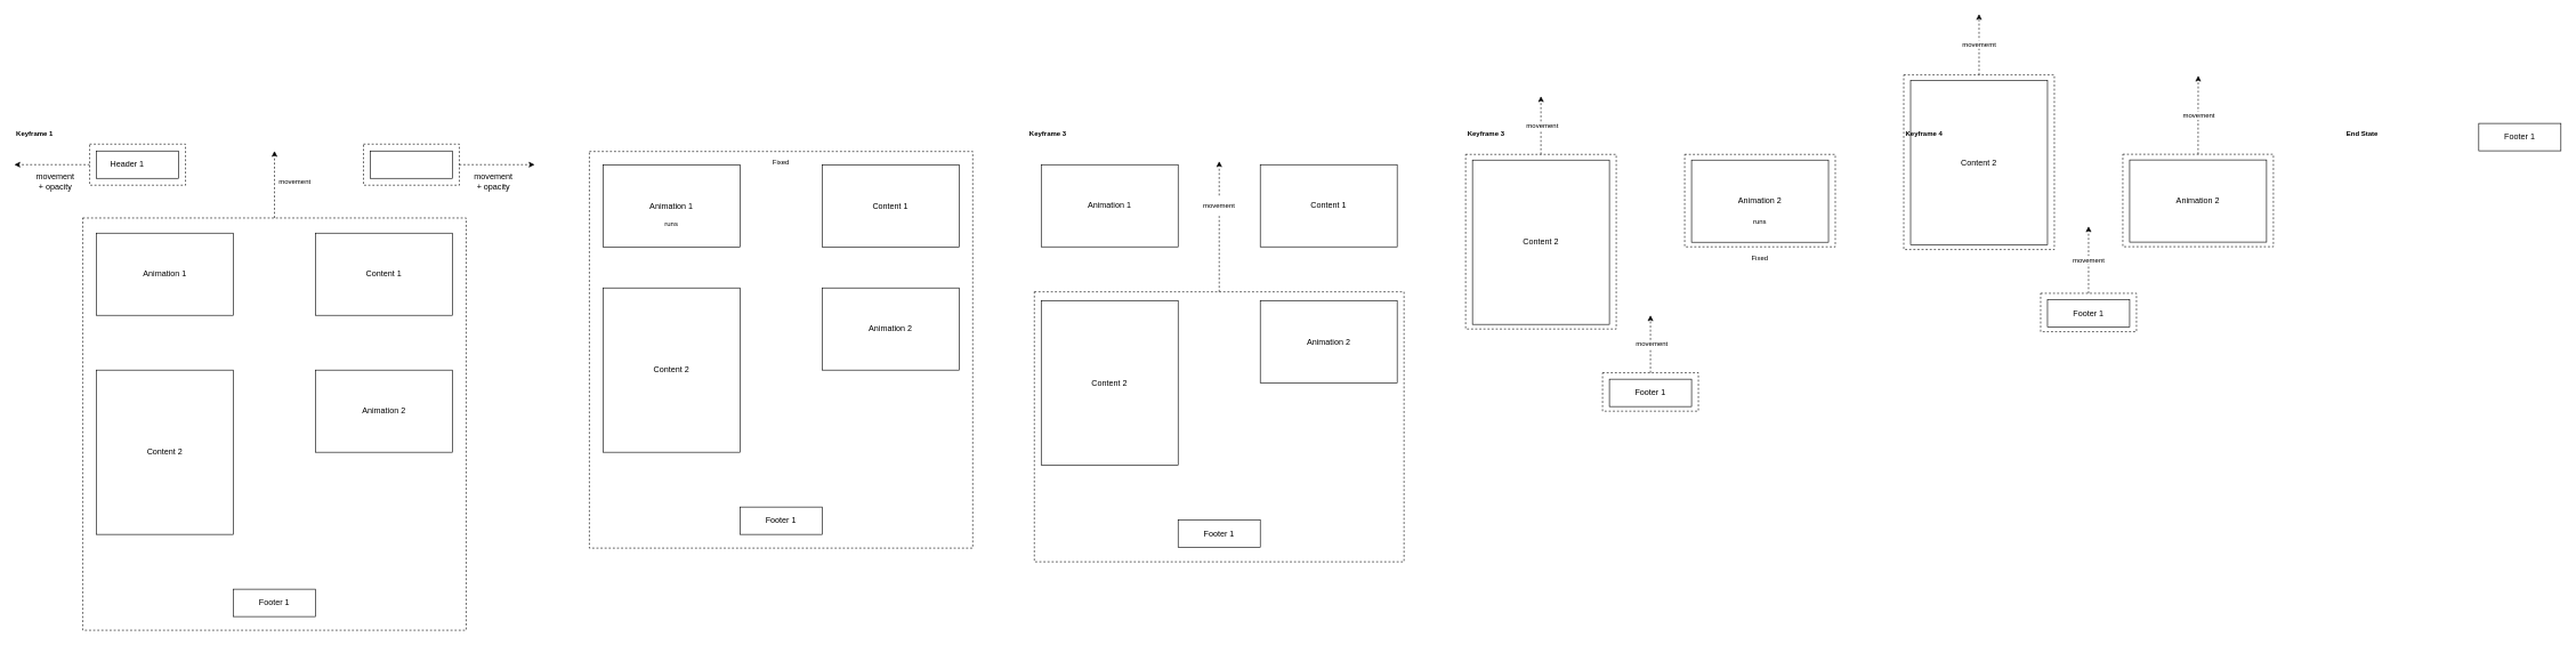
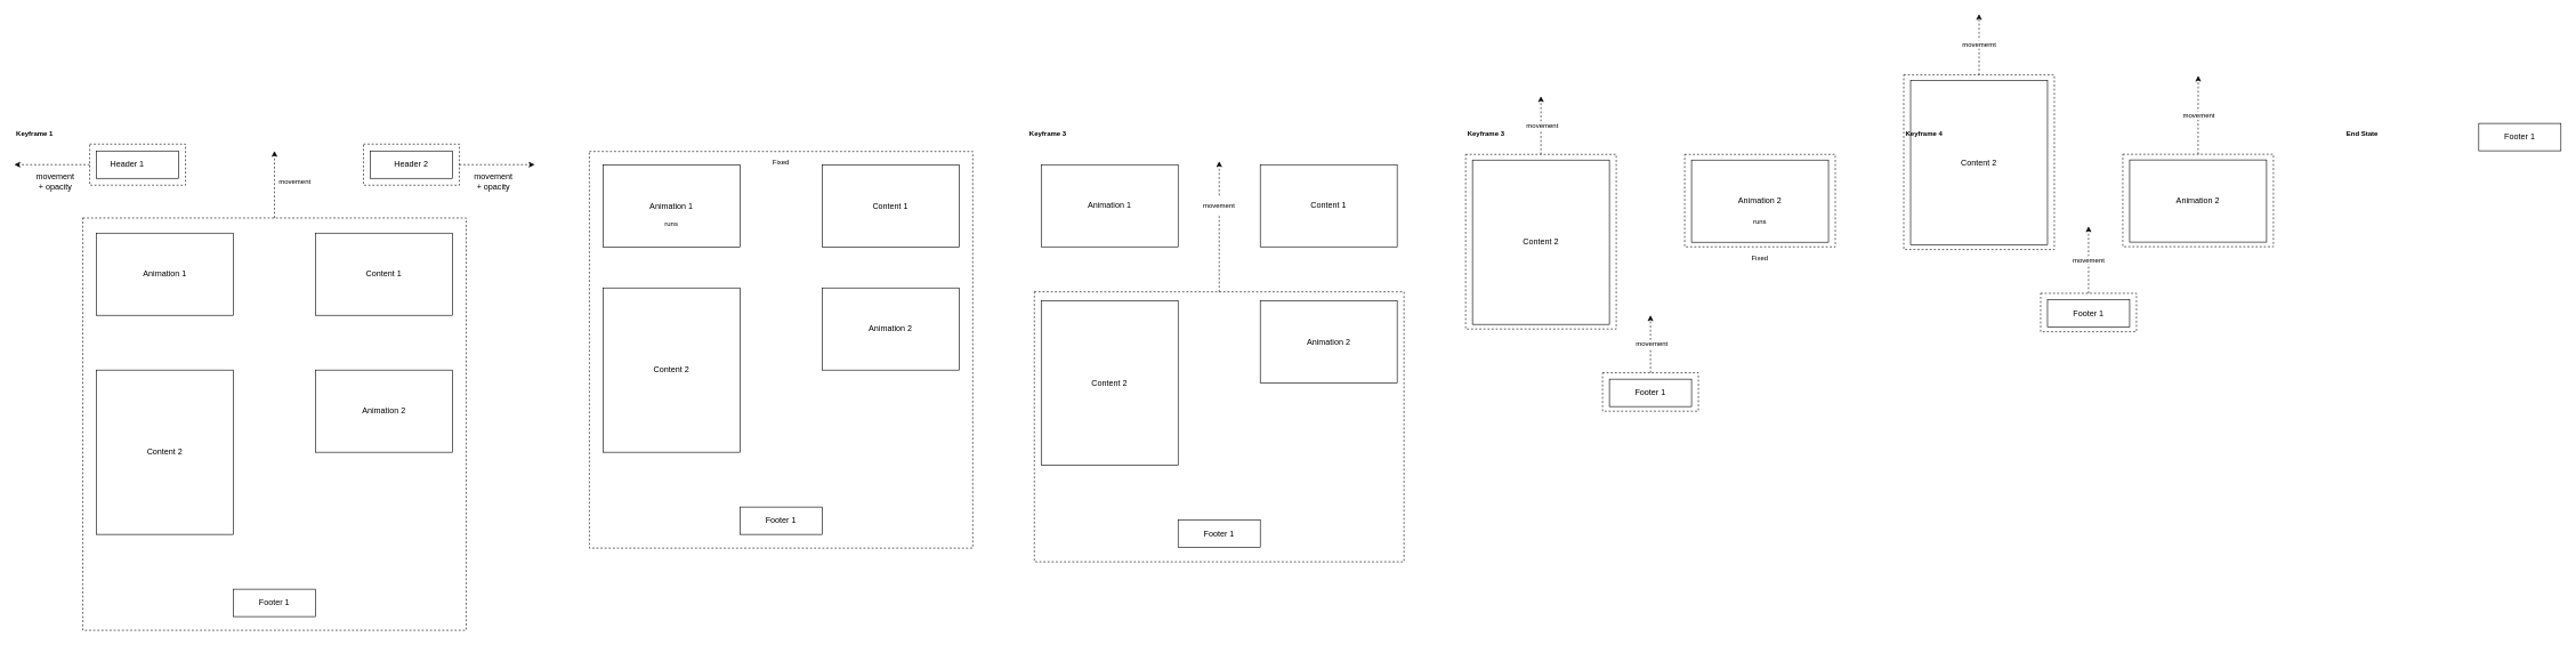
+ <mxCell id="12" value="Header 2" style="text;html=1;strokeColor=none;fillColor=none;align=center;verticalAlign=middle;whiteSpace=wrap;rounded=0;" vertex="1" parent="1"><mxGeometry x="570" y="225" width="60" height="30" as="geometry" /></mxCell>
